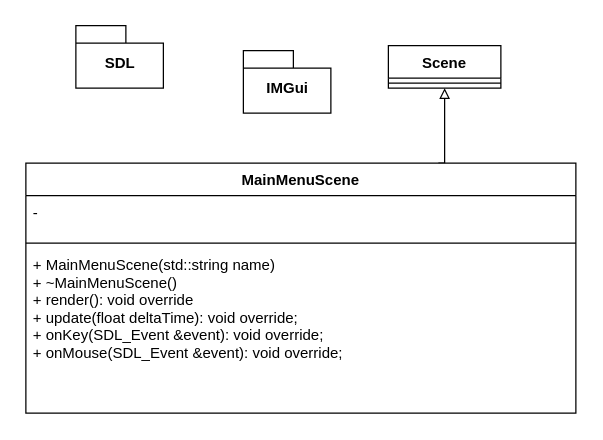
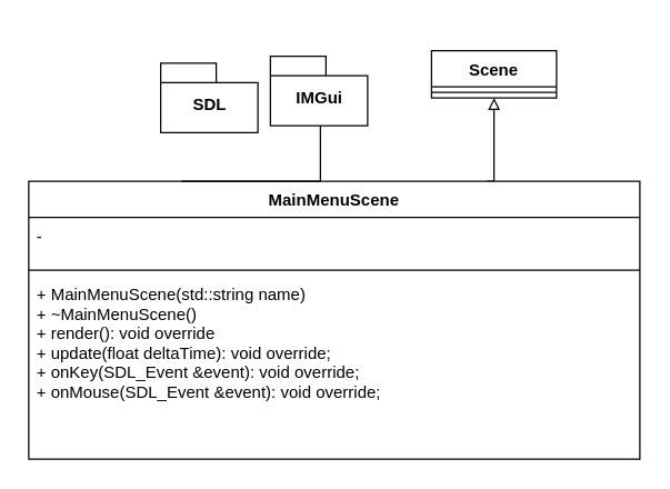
- <mxCell id="7" value="SDL" style="shape=folder;fontStyle=1;spacingTop=10;tabWidth=40;tabHeight=14;tabPosition=left;html=1;" parent="1" vertex="1"><mxGeometry x="60" y="20" width="70" height="50" as="geometry" /></mxCell>
+ <mxCell id="7" value="SDL" style="shape=folder;fontStyle=1;spacingTop=10;tabWidth=40;tabHeight=14;tabPosition=left;html=1;" parent="1" vertex="1"><mxGeometry x="115" y="45" width="70" height="50" as="geometry" /></mxCell>
+ <mxCell id="10" style="edgeStyle=orthogonalEdgeStyle;rounded=0;orthogonalLoop=1;jettySize=auto;html=1;exitX=0.75;exitY=1;exitDx=0;exitDy=0;exitPerimeter=0;entryX=0.25;entryY=0;entryDx=0;entryDy=0;startArrow=none;startFill=0;endArrow=none;endFill=0;" parent="1" source="11" target="3" edge="1"><mxGeometry relative="1" as="geometry"><Array as="points"><mxPoint x="230" y="70" /><mxPoint x="230" y="130" /></Array></mxGeometry></mxCell>
